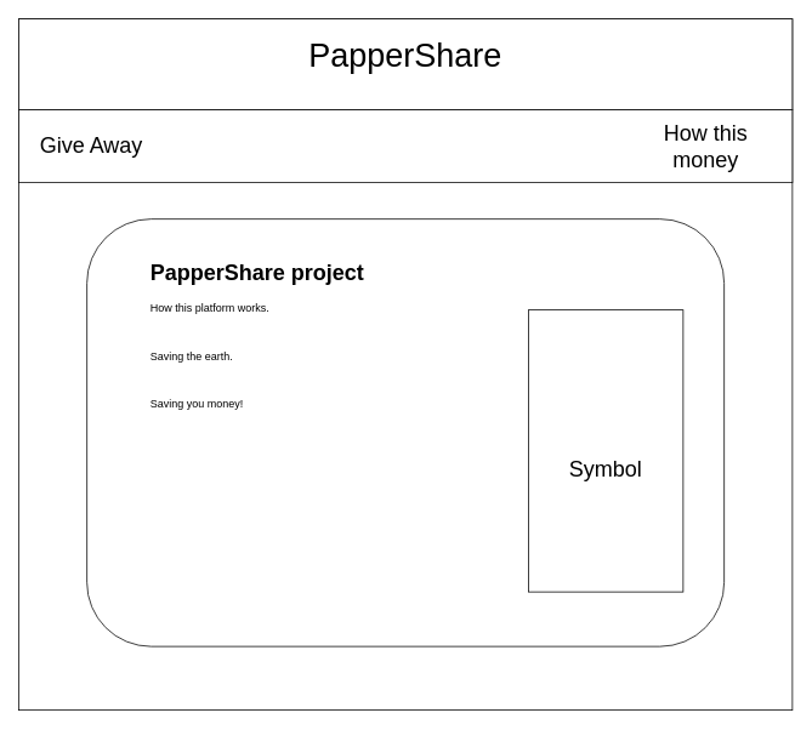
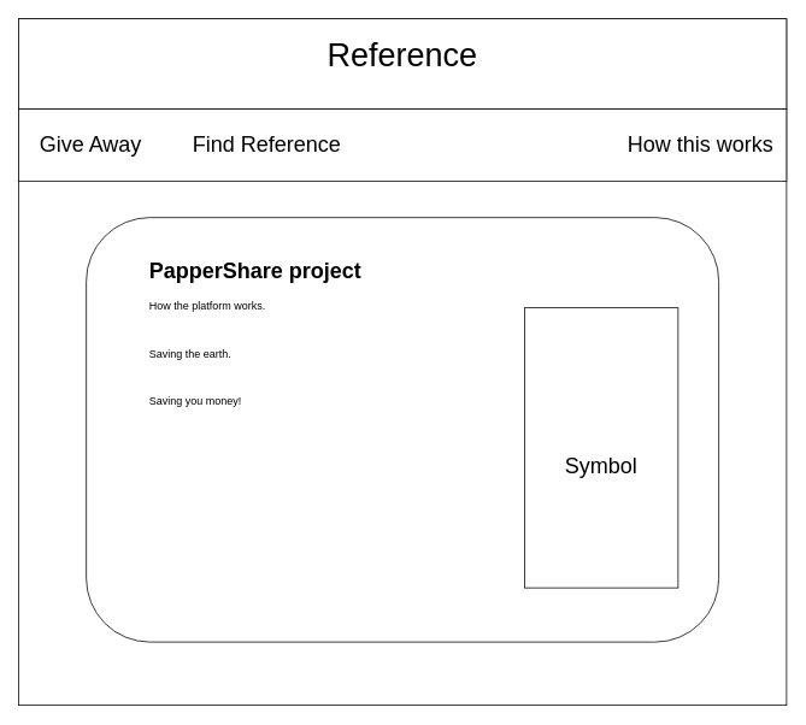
- <mxCell id="4" value="&lt;font style=&quot;font-size: 36px&quot;&gt;PapperShare&lt;/font&gt;" style="text;html=1;strokeColor=none;fillColor=none;align=center;verticalAlign=middle;whiteSpace=wrap;rounded=0;" vertex="1" parent="1"><mxGeometry x="345" y="50" width="200" height="20" as="geometry" /></mxCell>
+ <mxCell id="4" value="&lt;font style=&quot;font-size: 36px&quot;&gt;Reference&lt;/font&gt;" style="text;html=1;strokeColor=none;fillColor=none;align=center;verticalAlign=middle;whiteSpace=wrap;rounded=0;" vertex="1" parent="1"><mxGeometry x="345" y="50" width="200" height="20" as="geometry" /></mxCell>
+ <mxCell id="7" value="&lt;font style=&quot;font-size: 24px&quot;&gt;Find Reference&lt;/font&gt;" style="text;html=1;strokeColor=none;fillColor=none;align=center;verticalAlign=middle;whiteSpace=wrap;rounded=0;" vertex="1" parent="1"><mxGeometry x="210" y="135" width="170" height="50" as="geometry" /></mxCell>
- <mxCell id="8" value="&lt;font style=&quot;font-size: 24px&quot;&gt;How this money&lt;/font&gt;" style="text;html=1;strokeColor=none;fillColor=none;align=center;verticalAlign=middle;whiteSpace=wrap;rounded=0;" vertex="1" parent="1"><mxGeometry x="690" y="135" width="170" height="50" as="geometry" /></mxCell>
+ <mxCell id="8" value="&lt;font style=&quot;font-size: 24px&quot;&gt;How this works&lt;/font&gt;" style="text;html=1;strokeColor=none;fillColor=none;align=center;verticalAlign=middle;whiteSpace=wrap;rounded=0;" vertex="1" parent="1"><mxGeometry x="690" y="135" width="170" height="50" as="geometry" /></mxCell>
- <mxCell id="10" value="&lt;h1&gt;PapperShare project&lt;/h1&gt;&lt;p&gt;How this platform works.&lt;/p&gt;&lt;p&gt;&lt;br&gt;&lt;/p&gt;&lt;p&gt;Saving the earth.&lt;/p&gt;&lt;p&gt;&lt;br&gt;&lt;/p&gt;&lt;p&gt;Saving you money!&lt;/p&gt;" style="text;html=1;strokeColor=none;fillColor=none;spacing=5;spacingTop=-20;whiteSpace=wrap;overflow=hidden;rounded=0;" vertex="1" parent="1"><mxGeometry x="160" y="280" width="620" height="380" as="geometry" /></mxCell>
+ <mxCell id="10" value="&lt;h1&gt;PapperShare project&lt;/h1&gt;&lt;p&gt;How the platform works.&lt;/p&gt;&lt;p&gt;&lt;br&gt;&lt;/p&gt;&lt;p&gt;Saving the earth.&lt;/p&gt;&lt;p&gt;&lt;br&gt;&lt;/p&gt;&lt;p&gt;Saving you money!&lt;/p&gt;" style="text;html=1;strokeColor=none;fillColor=none;spacing=5;spacingTop=-20;whiteSpace=wrap;overflow=hidden;rounded=0;" vertex="1" parent="1"><mxGeometry x="160" y="280" width="620" height="380" as="geometry" /></mxCell>
